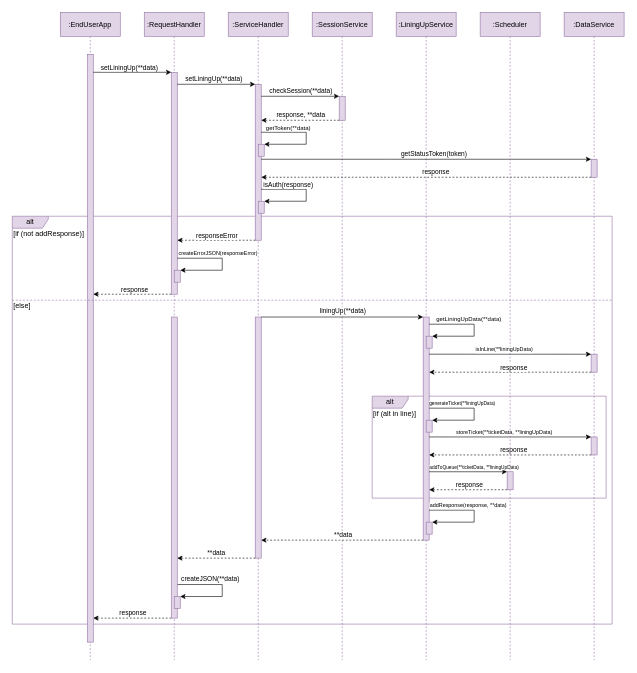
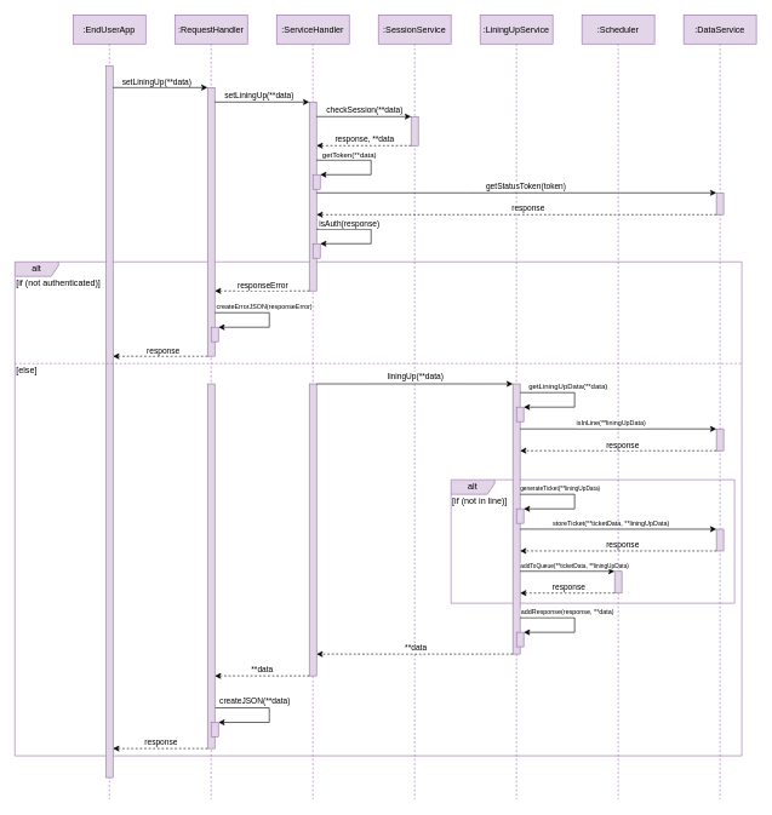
- <mxCell id="55" value="[if (not addResponse)]" style="text;html=1;align=left;verticalAlign=middle;resizable=0;points=[];autosize=1;" parent="1" vertex="1"><mxGeometry x="20" y="380" width="130" height="20" as="geometry" /></mxCell>
+ <mxCell id="55" value="[if (not authenticated)]" style="text;html=1;align=left;verticalAlign=middle;resizable=0;points=[];autosize=1;" parent="1" vertex="1"><mxGeometry x="20" y="380" width="130" height="20" as="geometry" /></mxCell>
- <mxCell id="78" value="[if (alt in line)]" style="text;html=1;align=left;verticalAlign=middle;resizable=0;points=[];autosize=1;" parent="1" vertex="1"><mxGeometry x="620" y="680" width="90" height="20" as="geometry" /></mxCell>
+ <mxCell id="78" value="[if (not in line)]" style="text;html=1;align=left;verticalAlign=middle;resizable=0;points=[];autosize=1;" parent="1" vertex="1"><mxGeometry x="620" y="680" width="90" height="20" as="geometry" /></mxCell>
